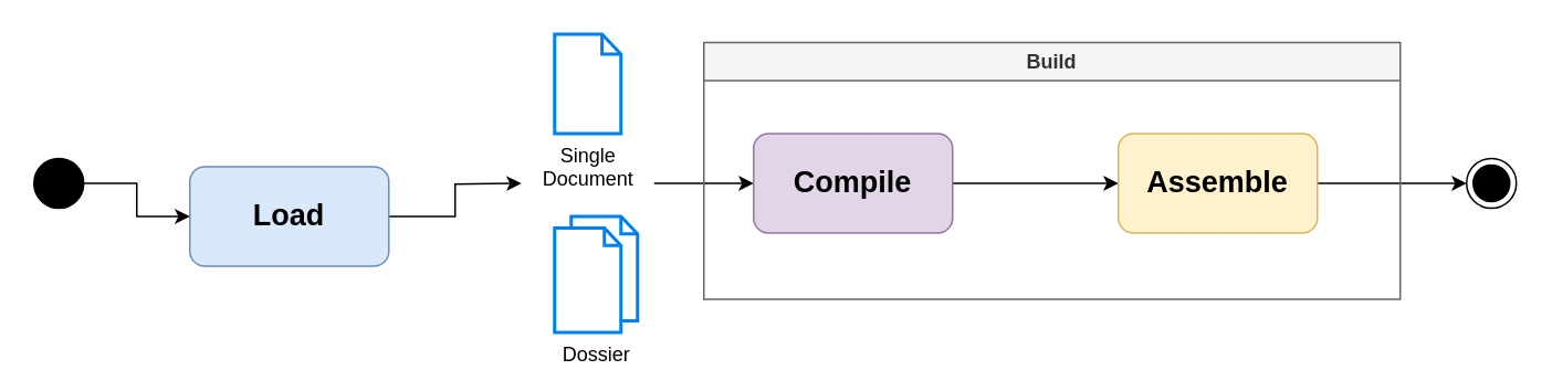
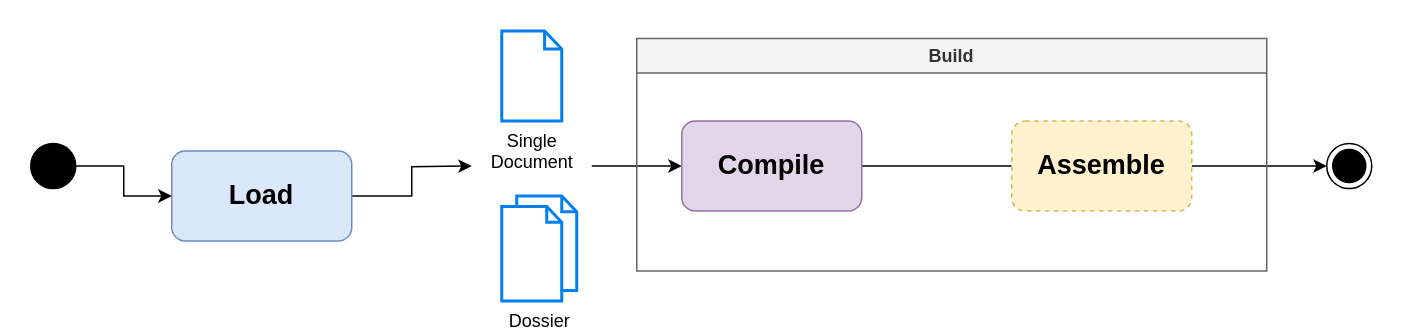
- <mxCell id="5" value="" style="edgeStyle=orthogonalEdgeStyle;rounded=0;orthogonalLoop=1;jettySize=auto;html=1;" edge="1" parent="1" source="6" target="8"><mxGeometry relative="1" as="geometry" /></mxCell>
+ <mxCell id="5" value="" style="edgeStyle=orthogonalEdgeStyle;rounded=0;orthogonalLoop=1;jettySize=auto;html=1;endArrow=none;" edge="1" parent="1" source="6" target="8"><mxGeometry relative="1" as="geometry" /></mxCell>
- <mxCell id="8" value="&lt;b&gt;&lt;font style=&quot;font-size: 18px;&quot;&gt;Assemble&lt;/font&gt;&lt;/b&gt;" style="rounded=1;whiteSpace=wrap;html=1;fillColor=#fff2cc;strokeColor=#d6b656;" vertex="1" parent="1"><mxGeometry x="674" y="80" width="120" height="60" as="geometry" /></mxCell>
+ <mxCell id="8" value="&lt;b&gt;&lt;font style=&quot;font-size: 18px;&quot;&gt;Assemble&lt;/font&gt;&lt;/b&gt;" style="rounded=1;whiteSpace=wrap;html=1;fillColor=#fff2cc;strokeColor=#d6b656;dashed=1;" vertex="1" parent="1"><mxGeometry x="674" y="80" width="120" height="60" as="geometry" /></mxCell>
